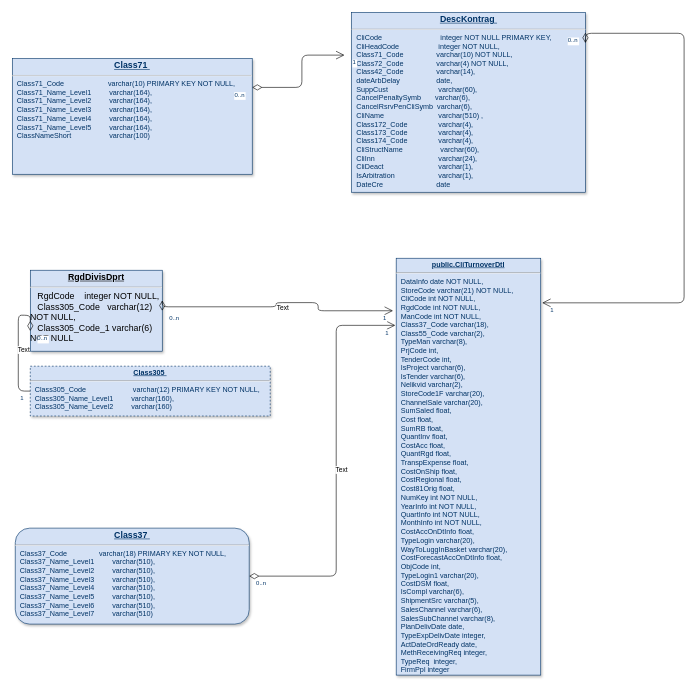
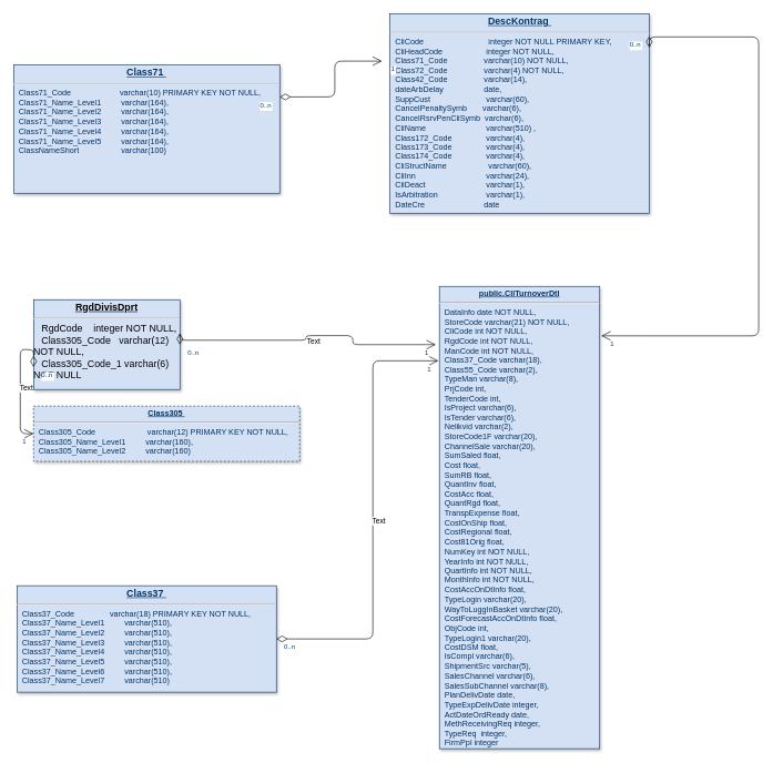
- <mxCell id="22" value="" style="endArrow=none;endSize=12;startArrow=diamondThin;startSize=14;startFill=0;edgeStyle=orthogonalEdgeStyle;exitX=0;exitY=0.75;exitDx=0;exitDy=0;entryX=0;entryY=0.5;entryDx=0;entryDy=0;" edge="1" parent="1" source="3" target="21"><mxGeometry x="469.36" y="526.16" as="geometry"><mxPoint x="420" y="530" as="sourcePoint" /><mxPoint x="30" y="650" as="targetPoint" /><Array as="points"><mxPoint x="30" y="525" /><mxPoint x="30" y="652" /></Array></mxGeometry></mxCell>
+ <mxCell id="22" value="" style="endArrow=open;endSize=12;startArrow=diamondThin;startSize=14;startFill=0;edgeStyle=orthogonalEdgeStyle;exitX=0;exitY=0.75;exitDx=0;exitDy=0;entryX=0;entryY=0.5;entryDx=0;entryDy=0;" edge="1" parent="1" source="3" target="21"><mxGeometry x="469.36" y="526.16" as="geometry"><mxPoint x="420" y="530" as="sourcePoint" /><mxPoint x="30" y="650" as="targetPoint" /><Array as="points"><mxPoint x="30" y="525" /><mxPoint x="30" y="652" /></Array></mxGeometry></mxCell>
- <mxCell id="6" value="&lt;p style=&quot;margin: 0px ; margin-top: 4px ; text-align: center ; text-decoration: underline&quot;&gt;&lt;span style=&quot;font-size:11.0pt;line-height:&lt;br/&gt;107%;font-family:&amp;quot;Calibri&amp;quot;,sans-serif;mso-ascii-theme-font:minor-latin;&lt;br/&gt;mso-fareast-font-family:Calibri;mso-fareast-theme-font:minor-latin;mso-hansi-theme-font:&lt;br/&gt;minor-latin;mso-bidi-font-family:&amp;quot;Times New Roman&amp;quot;;mso-bidi-theme-font:minor-bidi;&lt;br/&gt;mso-ansi-language:EN-US;mso-fareast-language:EN-US;mso-bidi-language:AR-SA&quot; lang=&quot;EN-US&quot;&gt;&lt;b&gt;Class37&lt;/b&gt;&amp;nbsp;&lt;/span&gt;&lt;br&gt;&lt;/p&gt;&lt;hr&gt;&lt;p style=&quot;margin: 0px ; margin-left: 8px&quot;&gt;Class37_Code&amp;nbsp; &amp;nbsp; &amp;nbsp; &amp;nbsp; &amp;nbsp; &amp;nbsp; &amp;nbsp; &amp;nbsp; varchar(18) PRIMARY KEY NOT NULL,&lt;/p&gt;&lt;p style=&quot;margin: 0px ; margin-left: 8px&quot;&gt;Class37_Name_Level1&amp;nbsp; &amp;nbsp; &amp;nbsp; &amp;nbsp; &amp;nbsp;varchar(510),&amp;nbsp;&amp;nbsp;&lt;/p&gt;&lt;p style=&quot;margin: 0px ; margin-left: 8px&quot;&gt;Class37_Name_Level2&amp;nbsp; &amp;nbsp; &amp;nbsp; &amp;nbsp; &amp;nbsp;varchar(510),&amp;nbsp;&amp;nbsp;&lt;/p&gt;&lt;p style=&quot;margin: 0px ; margin-left: 8px&quot;&gt;Class37_Name_Level3&amp;nbsp; &amp;nbsp; &amp;nbsp; &amp;nbsp; &amp;nbsp;varchar(510),&lt;/p&gt;&lt;p style=&quot;margin: 0px ; margin-left: 8px&quot;&gt;Class37_Name_Level4&amp;nbsp; &amp;nbsp; &amp;nbsp; &amp;nbsp; &amp;nbsp;varchar(510),&lt;/p&gt;&lt;p style=&quot;margin: 0px ; margin-left: 8px&quot;&gt;Class37_Name_Level5&amp;nbsp; &amp;nbsp; &amp;nbsp; &amp;nbsp; &amp;nbsp;varchar(510),&lt;/p&gt;&lt;p style=&quot;margin: 0px ; margin-left: 8px&quot;&gt;Class37_Name_Level6&amp;nbsp; &amp;nbsp; &amp;nbsp; &amp;nbsp; &amp;nbsp;varchar(510),&lt;/p&gt;&lt;p style=&quot;margin: 0px ; margin-left: 8px&quot;&gt;Class37_Name_Level7&amp;nbsp; &amp;nbsp; &amp;nbsp; &amp;nbsp; &amp;nbsp;varchar(510)&lt;/p&gt;" style="verticalAlign=top;align=left;overflow=fill;fontSize=12;fontFamily=Helvetica;html=1;strokeColor=#003366;shadow=1;fillColor=#D4E1F5;fontColor=#003366;rounded=1;" parent="1" vertex="1"><mxGeometry x="25" y="880" width="390" height="160" as="geometry" /></mxCell>
+ <mxCell id="6" value="&lt;p style=&quot;margin: 0px ; margin-top: 4px ; text-align: center ; text-decoration: underline&quot;&gt;&lt;span style=&quot;font-size:11.0pt;line-height:&lt;br/&gt;107%;font-family:&amp;quot;Calibri&amp;quot;,sans-serif;mso-ascii-theme-font:minor-latin;&lt;br/&gt;mso-fareast-font-family:Calibri;mso-fareast-theme-font:minor-latin;mso-hansi-theme-font:&lt;br/&gt;minor-latin;mso-bidi-font-family:&amp;quot;Times New Roman&amp;quot;;mso-bidi-theme-font:minor-bidi;&lt;br/&gt;mso-ansi-language:EN-US;mso-fareast-language:EN-US;mso-bidi-language:AR-SA&quot; lang=&quot;EN-US&quot;&gt;&lt;b&gt;Class37&lt;/b&gt;&amp;nbsp;&lt;/span&gt;&lt;br&gt;&lt;/p&gt;&lt;hr&gt;&lt;p style=&quot;margin: 0px ; margin-left: 8px&quot;&gt;Class37_Code&amp;nbsp; &amp;nbsp; &amp;nbsp; &amp;nbsp; &amp;nbsp; &amp;nbsp; &amp;nbsp; &amp;nbsp; varchar(18) PRIMARY KEY NOT NULL,&lt;/p&gt;&lt;p style=&quot;margin: 0px ; margin-left: 8px&quot;&gt;Class37_Name_Level1&amp;nbsp; &amp;nbsp; &amp;nbsp; &amp;nbsp; &amp;nbsp;varchar(510),&amp;nbsp;&amp;nbsp;&lt;/p&gt;&lt;p style=&quot;margin: 0px ; margin-left: 8px&quot;&gt;Class37_Name_Level2&amp;nbsp; &amp;nbsp; &amp;nbsp; &amp;nbsp; &amp;nbsp;varchar(510),&amp;nbsp;&amp;nbsp;&lt;/p&gt;&lt;p style=&quot;margin: 0px ; margin-left: 8px&quot;&gt;Class37_Name_Level3&amp;nbsp; &amp;nbsp; &amp;nbsp; &amp;nbsp; &amp;nbsp;varchar(510),&lt;/p&gt;&lt;p style=&quot;margin: 0px ; margin-left: 8px&quot;&gt;Class37_Name_Level4&amp;nbsp; &amp;nbsp; &amp;nbsp; &amp;nbsp; &amp;nbsp;varchar(510),&lt;/p&gt;&lt;p style=&quot;margin: 0px ; margin-left: 8px&quot;&gt;Class37_Name_Level5&amp;nbsp; &amp;nbsp; &amp;nbsp; &amp;nbsp; &amp;nbsp;varchar(510),&lt;/p&gt;&lt;p style=&quot;margin: 0px ; margin-left: 8px&quot;&gt;Class37_Name_Level6&amp;nbsp; &amp;nbsp; &amp;nbsp; &amp;nbsp; &amp;nbsp;varchar(510),&lt;/p&gt;&lt;p style=&quot;margin: 0px ; margin-left: 8px&quot;&gt;Class37_Name_Level7&amp;nbsp; &amp;nbsp; &amp;nbsp; &amp;nbsp; &amp;nbsp;varchar(510)&lt;/p&gt;" style="verticalAlign=top;align=left;overflow=fill;fontSize=12;fontFamily=Helvetica;html=1;strokeColor=#003366;shadow=1;fillColor=#D4E1F5;fontColor=#003366" parent="1" vertex="1"><mxGeometry x="25" y="880" width="390" height="160" as="geometry" /></mxCell>
